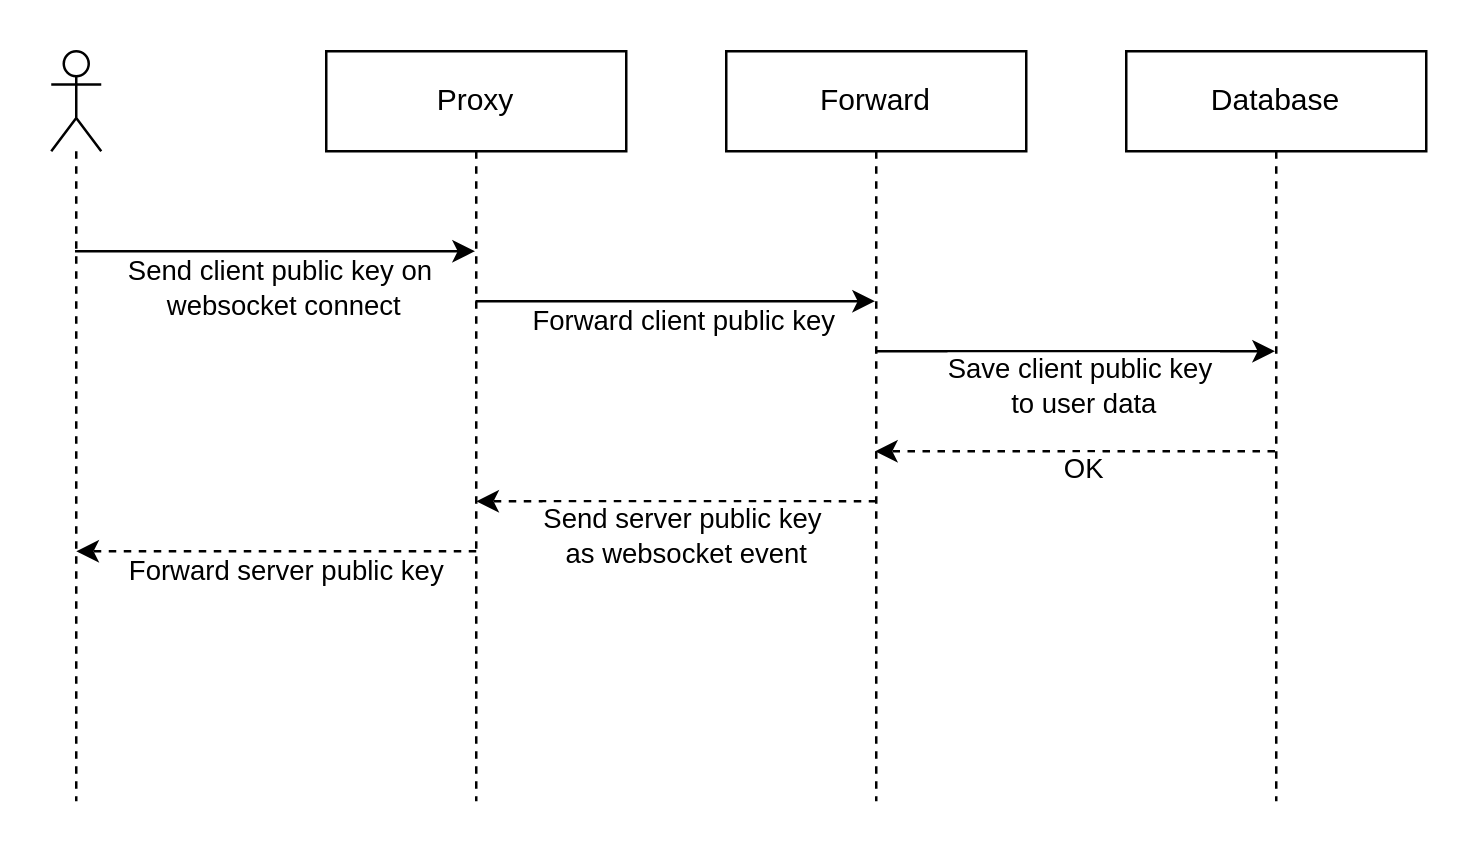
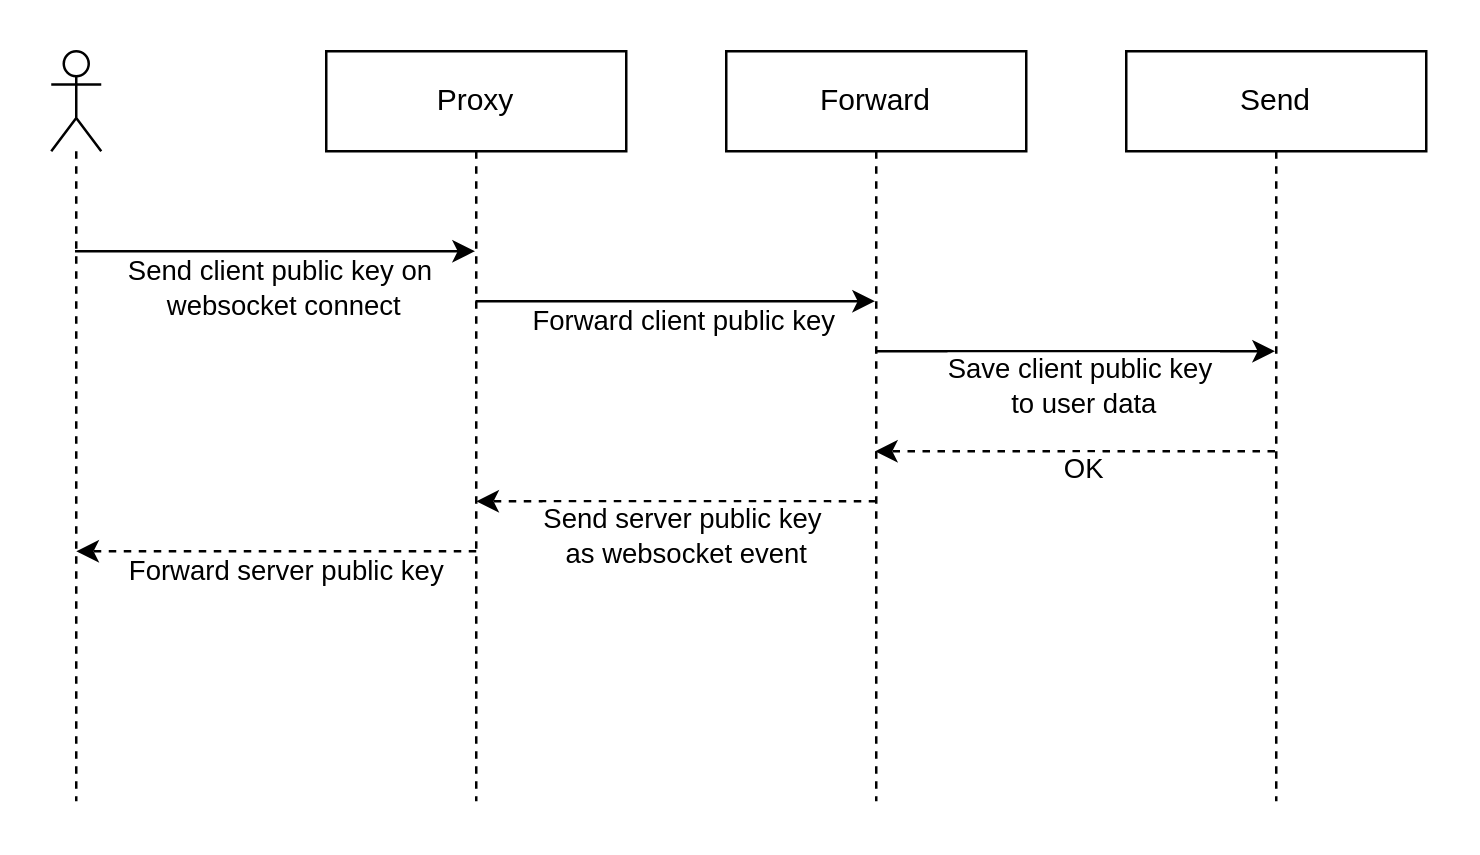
- <mxCell id="4" value="Database" style="shape=umlLifeline;perimeter=lifelinePerimeter;whiteSpace=wrap;html=1;container=0;dropTarget=0;collapsible=0;recursiveResize=0;outlineConnect=0;portConstraint=eastwest;newEdgeStyle={&quot;edgeStyle&quot;:&quot;elbowEdgeStyle&quot;,&quot;elbow&quot;:&quot;vertical&quot;,&quot;curved&quot;:0,&quot;rounded&quot;:0};" parent="1" vertex="1"><mxGeometry x="450" y="20" width="120" height="300" as="geometry" /></mxCell>
+ <mxCell id="4" value="Send" style="shape=umlLifeline;perimeter=lifelinePerimeter;whiteSpace=wrap;html=1;container=0;dropTarget=0;collapsible=0;recursiveResize=0;outlineConnect=0;portConstraint=eastwest;newEdgeStyle={&quot;edgeStyle&quot;:&quot;elbowEdgeStyle&quot;,&quot;elbow&quot;:&quot;vertical&quot;,&quot;curved&quot;:0,&quot;rounded&quot;:0};" parent="1" vertex="1"><mxGeometry x="450" y="20" width="120" height="300" as="geometry" /></mxCell>
